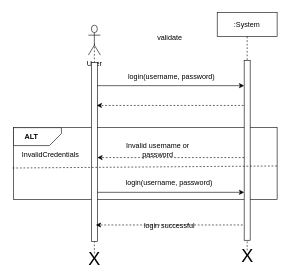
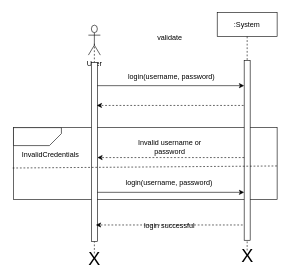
- <mxCell id="16" value="&lt;b&gt;ALT&lt;/b&gt;" style="text;strokeColor=none;align=center;fillColor=none;html=1;verticalAlign=middle;whiteSpace=wrap;rounded=0;" vertex="1" parent="1"><mxGeometry x="22" y="212" width="60" height="30" as="geometry" /></mxCell>
- <mxCell id="12" value="Invalid username or password" style="text;strokeColor=none;align=center;fillColor=none;html=1;verticalAlign=middle;whiteSpace=wrap;rounded=0;" vertex="1" parent="1"><mxGeometry x="188" y="233.5" width="150" height="30" as="geometry" /></mxCell>
+ <mxCell id="12" value="Invalid username or password" style="text;strokeColor=none;align=center;fillColor=none;html=1;verticalAlign=middle;whiteSpace=wrap;rounded=0;" vertex="1" parent="1"><mxGeometry x="208" y="228.5" width="150" height="30" as="geometry" /></mxCell>
